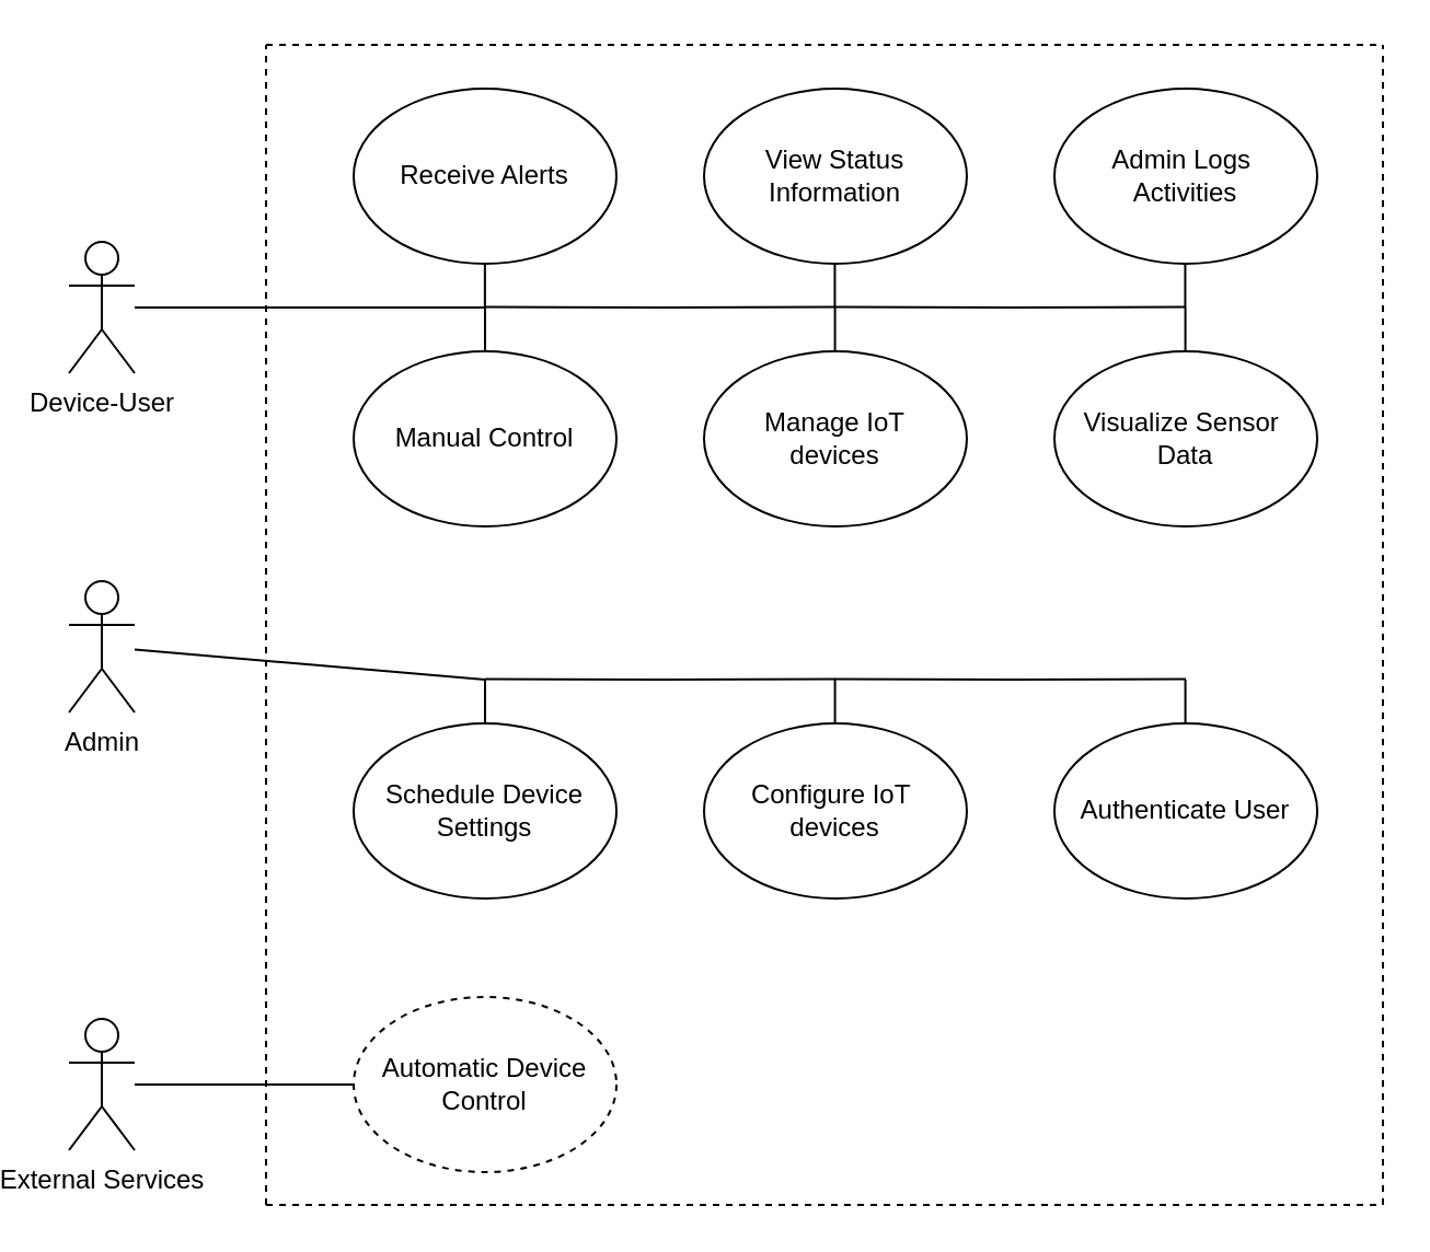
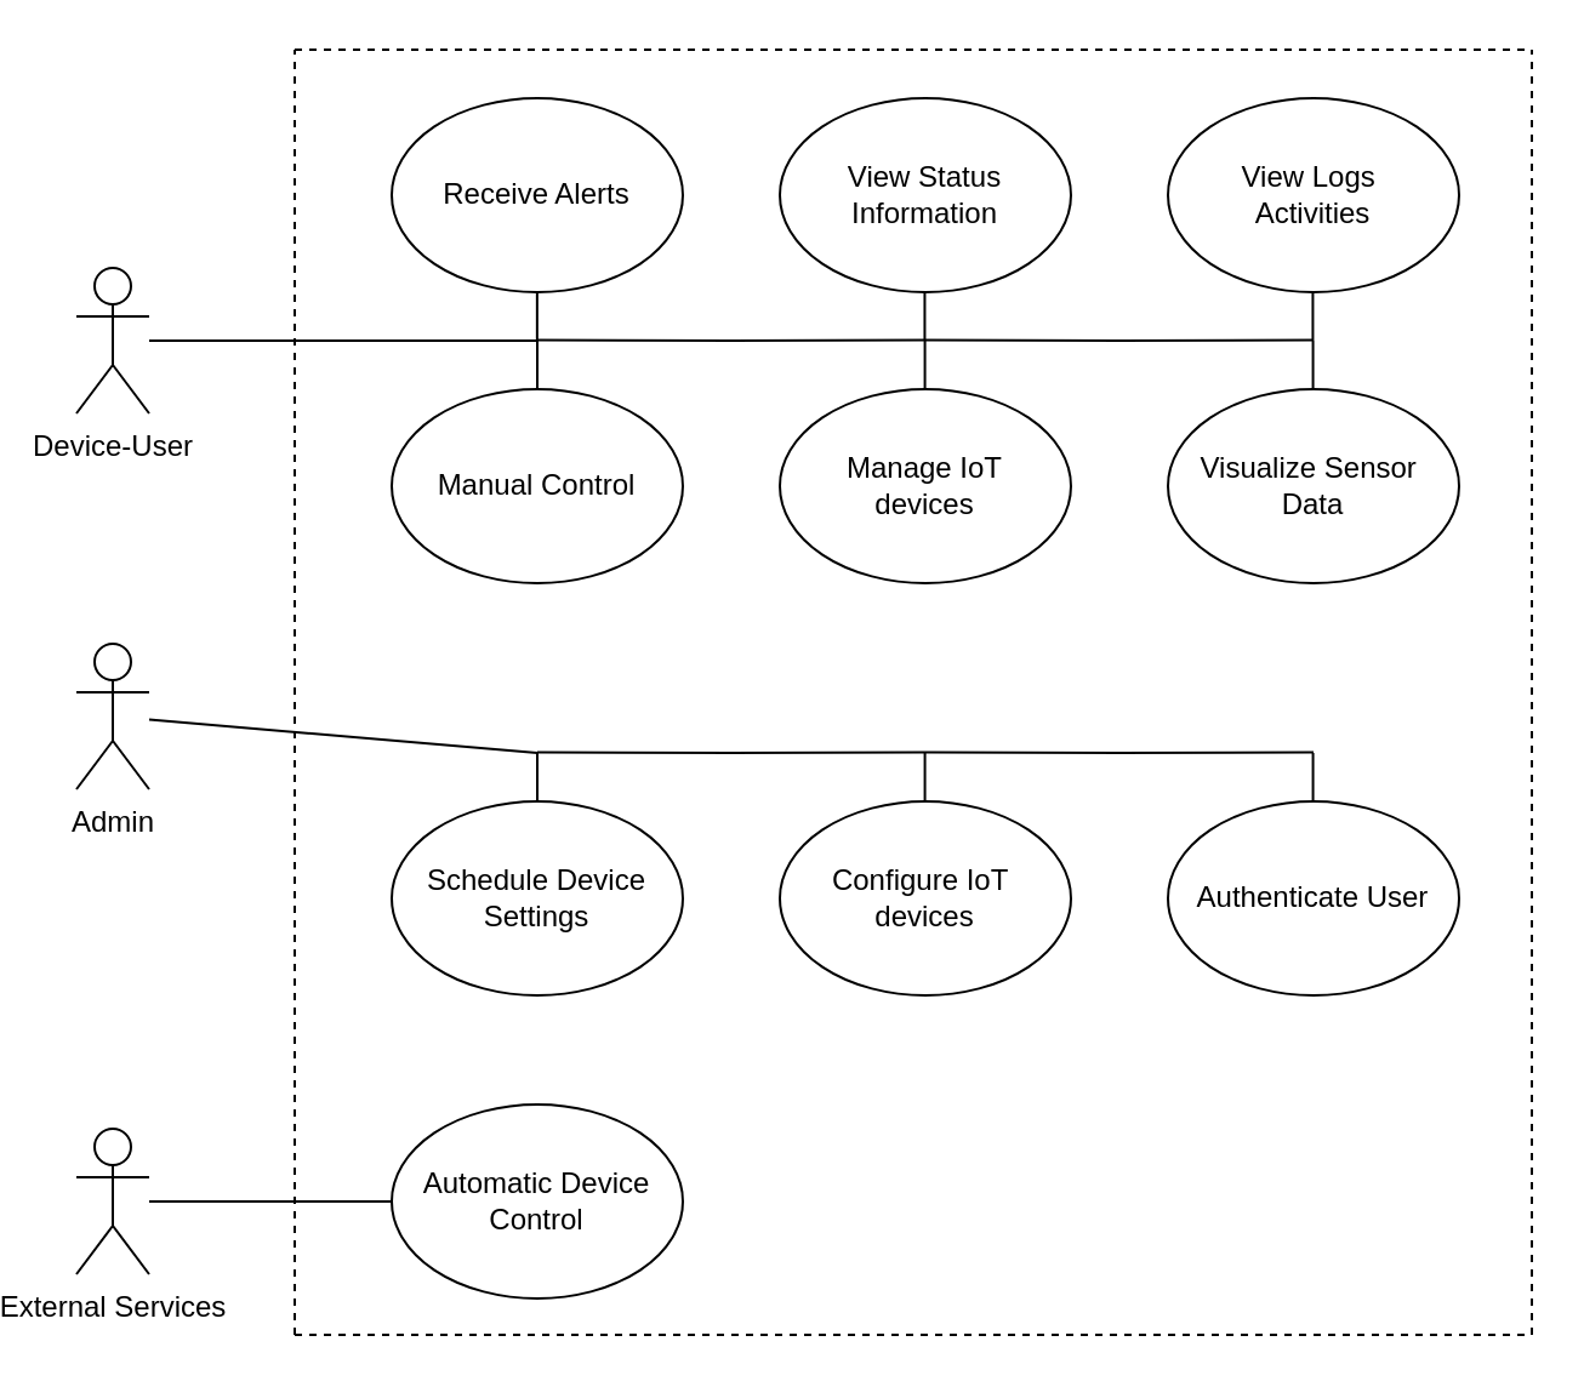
- <mxCell id="13" value="Admin Logs&amp;nbsp;&lt;div&gt;Activities&lt;/div&gt;" style="ellipse;whiteSpace=wrap;html=1;" vertex="1" parent="1"><mxGeometry x="470" y="40" width="120" height="80" as="geometry" /></mxCell>
+ <mxCell id="13" value="View Logs&amp;nbsp;&lt;div&gt;Activities&lt;/div&gt;" style="ellipse;whiteSpace=wrap;html=1;" vertex="1" parent="1"><mxGeometry x="470" y="40" width="120" height="80" as="geometry" /></mxCell>
- <mxCell id="8" value="Automatic Device Control" style="ellipse;whiteSpace=wrap;html=1;dashed=1;" vertex="1" parent="1"><mxGeometry x="150" y="455" width="120" height="80" as="geometry" /></mxCell>
+ <mxCell id="8" value="Automatic Device Control" style="ellipse;whiteSpace=wrap;html=1;" vertex="1" parent="1"><mxGeometry x="150" y="455" width="120" height="80" as="geometry" /></mxCell>
